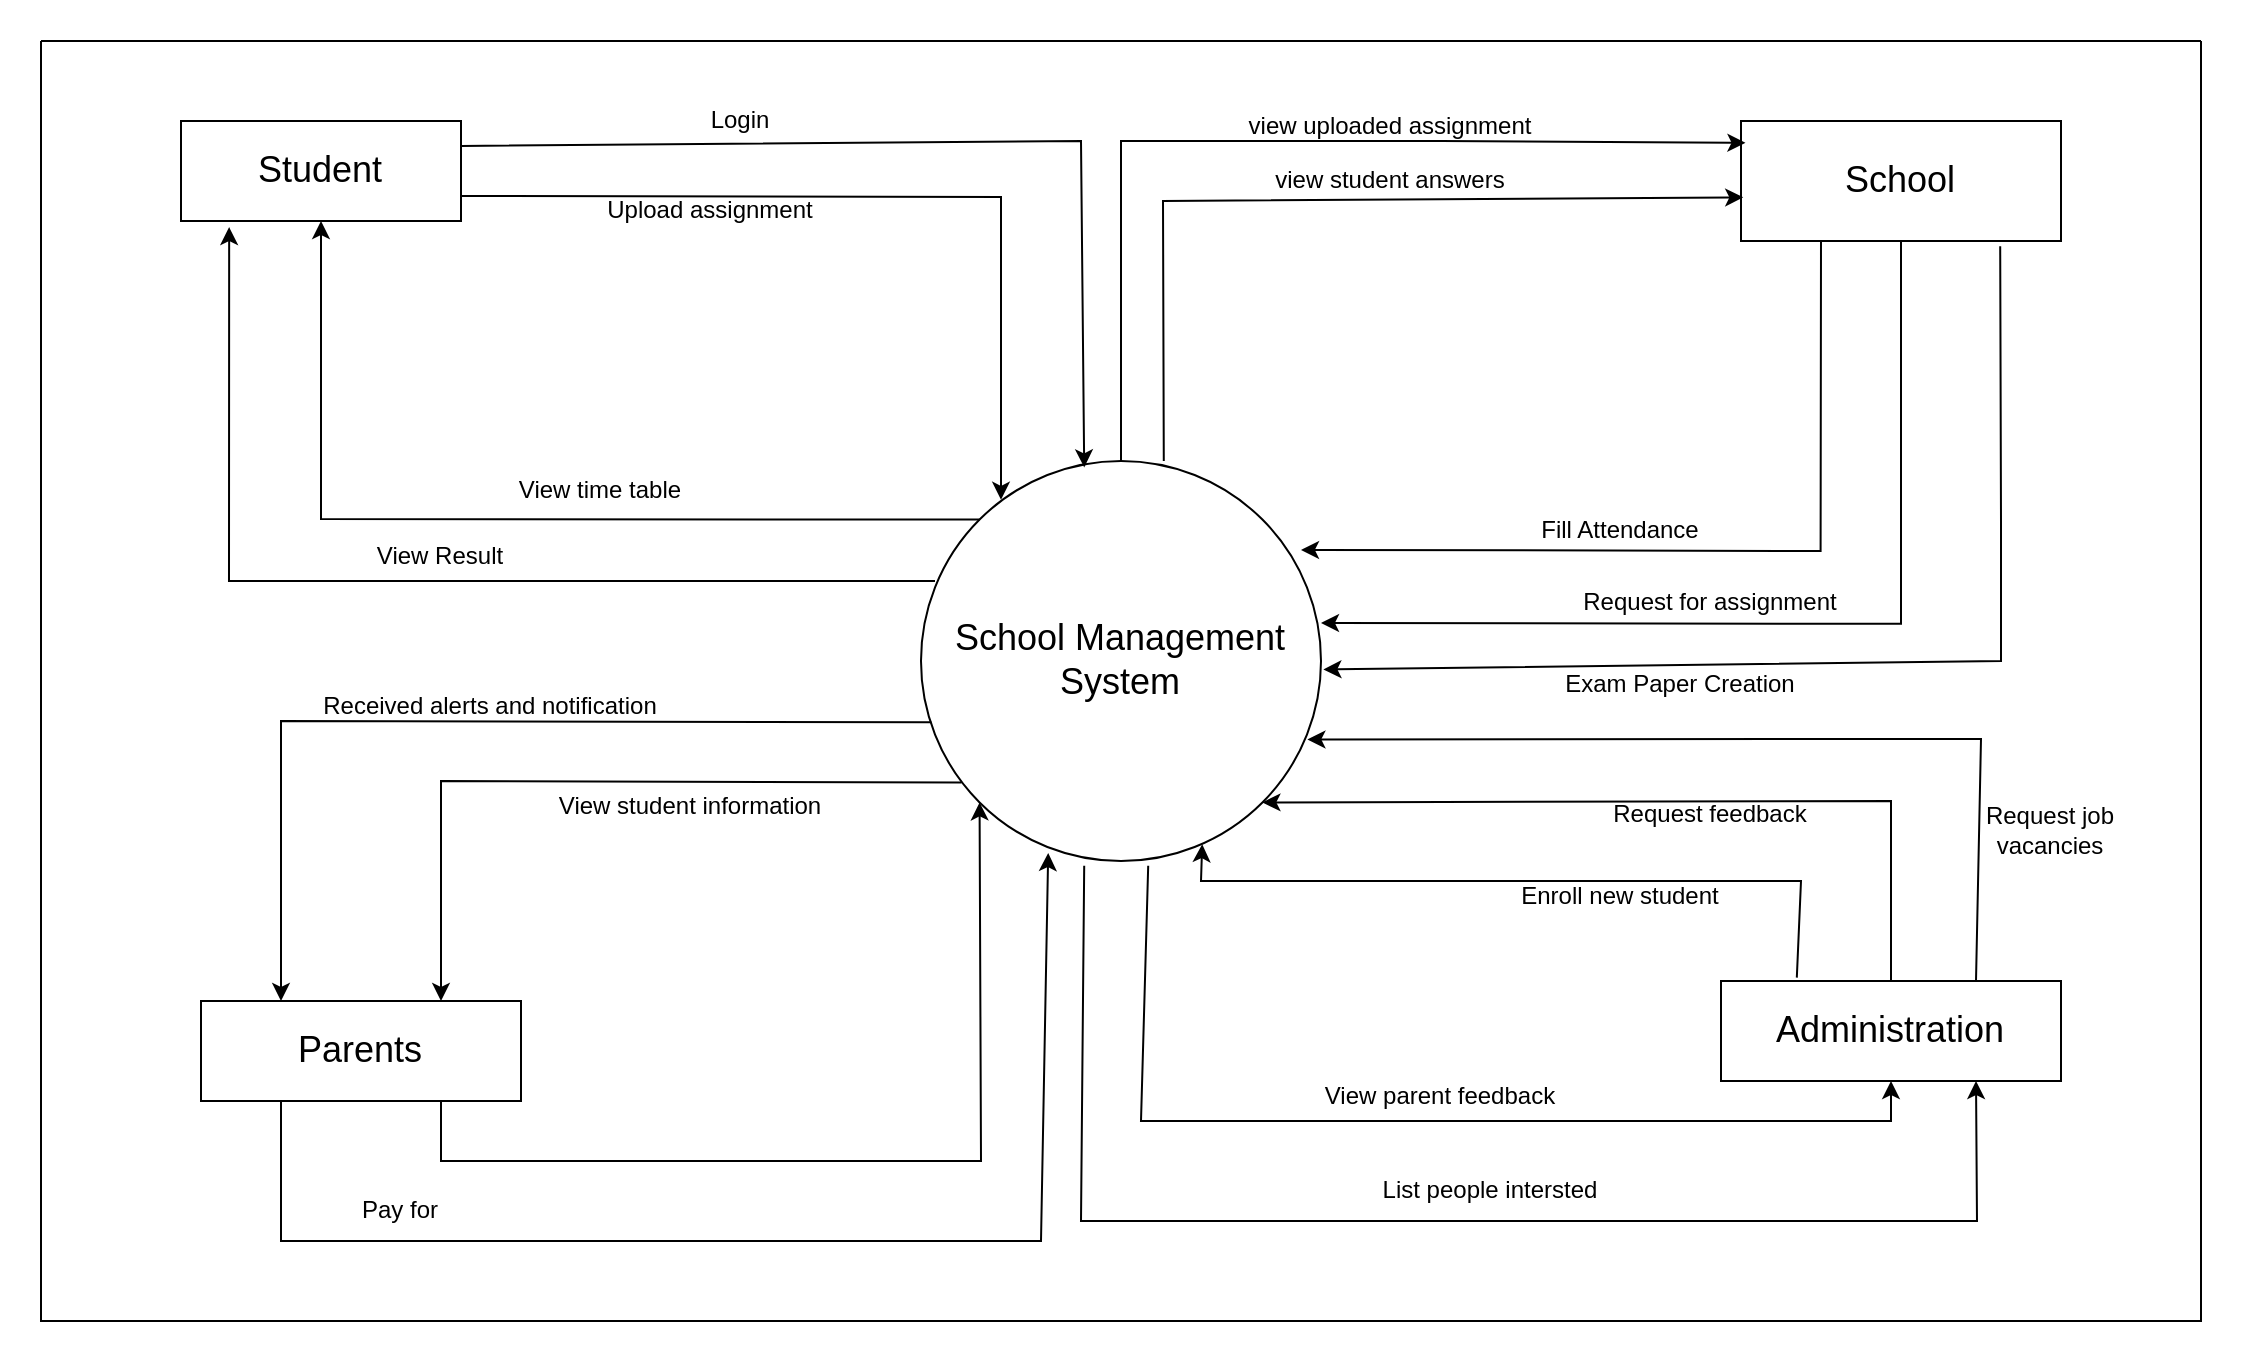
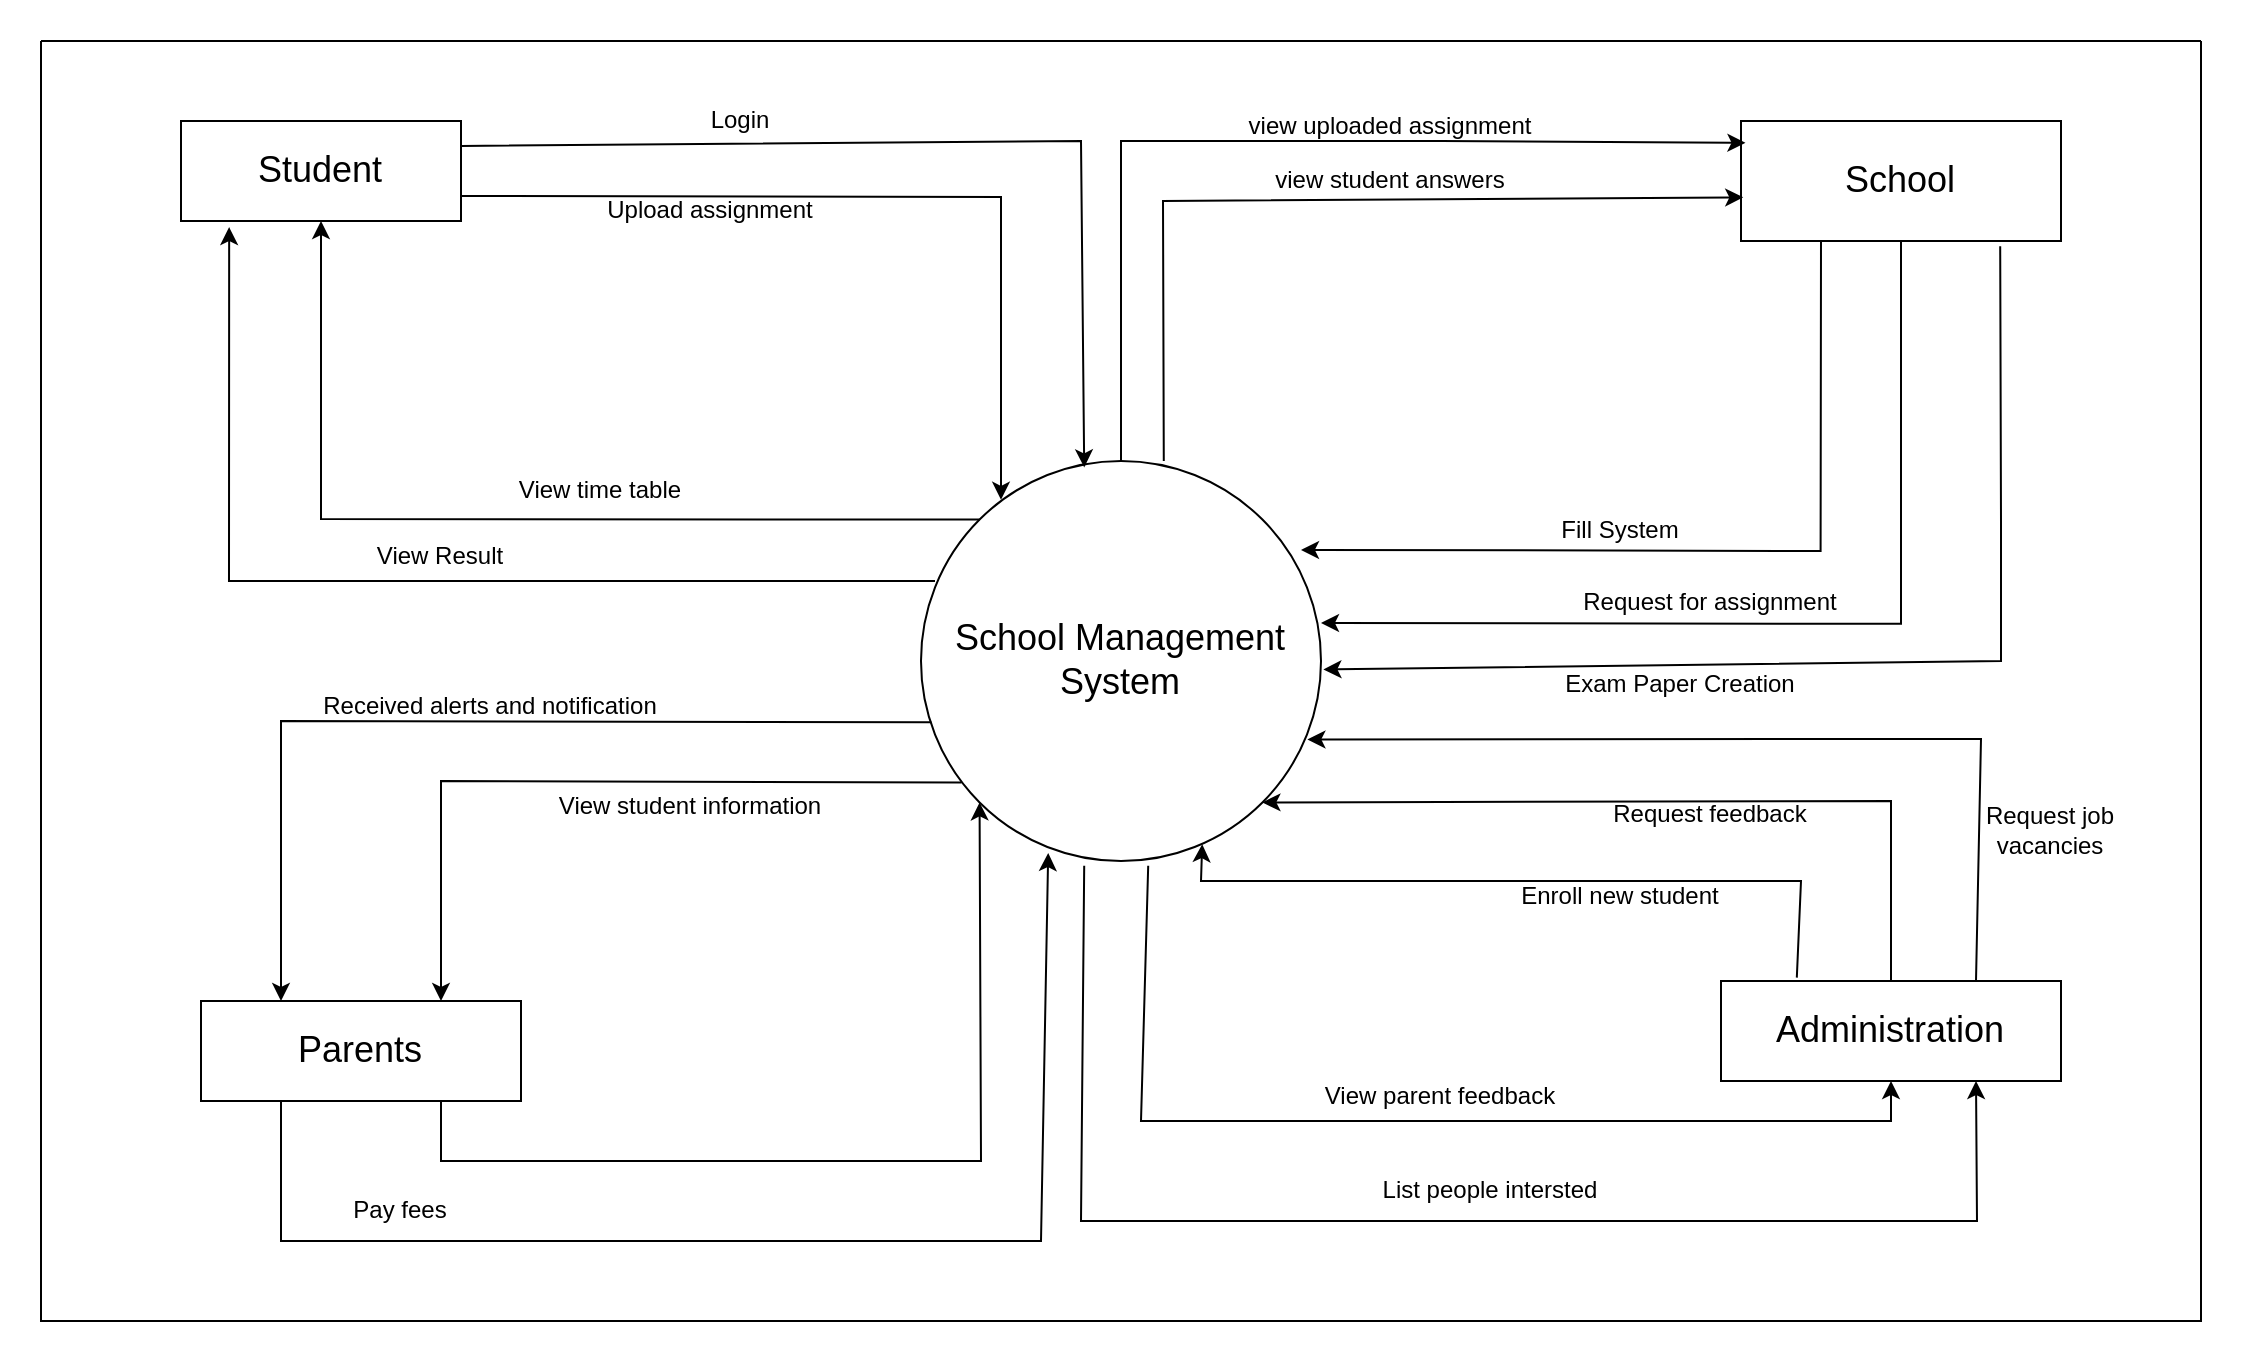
- <mxCell id="6" value="Fill Attendance" style="text;strokeColor=none;align=center;fillColor=none;html=1;verticalAlign=middle;whiteSpace=wrap;rounded=0;" vertex="1" parent="1"><mxGeometry x="755" y="250" width="110" height="30" as="geometry" /></mxCell>
+ <mxCell id="6" value="Fill System" style="text;strokeColor=none;align=center;fillColor=none;html=1;verticalAlign=middle;whiteSpace=wrap;rounded=0;" vertex="1" parent="1"><mxGeometry x="755" y="250" width="110" height="30" as="geometry" /></mxCell>
- <mxCell id="28" value="Pay for" style="text;strokeColor=none;align=center;fillColor=none;html=1;verticalAlign=middle;whiteSpace=wrap;rounded=0;" vertex="1" parent="1"><mxGeometry x="170" y="590" width="60" height="30" as="geometry" /></mxCell>
+ <mxCell id="28" value="Pay fees" style="text;strokeColor=none;align=center;fillColor=none;html=1;verticalAlign=middle;whiteSpace=wrap;rounded=0;" vertex="1" parent="1"><mxGeometry x="170" y="590" width="60" height="30" as="geometry" /></mxCell>
